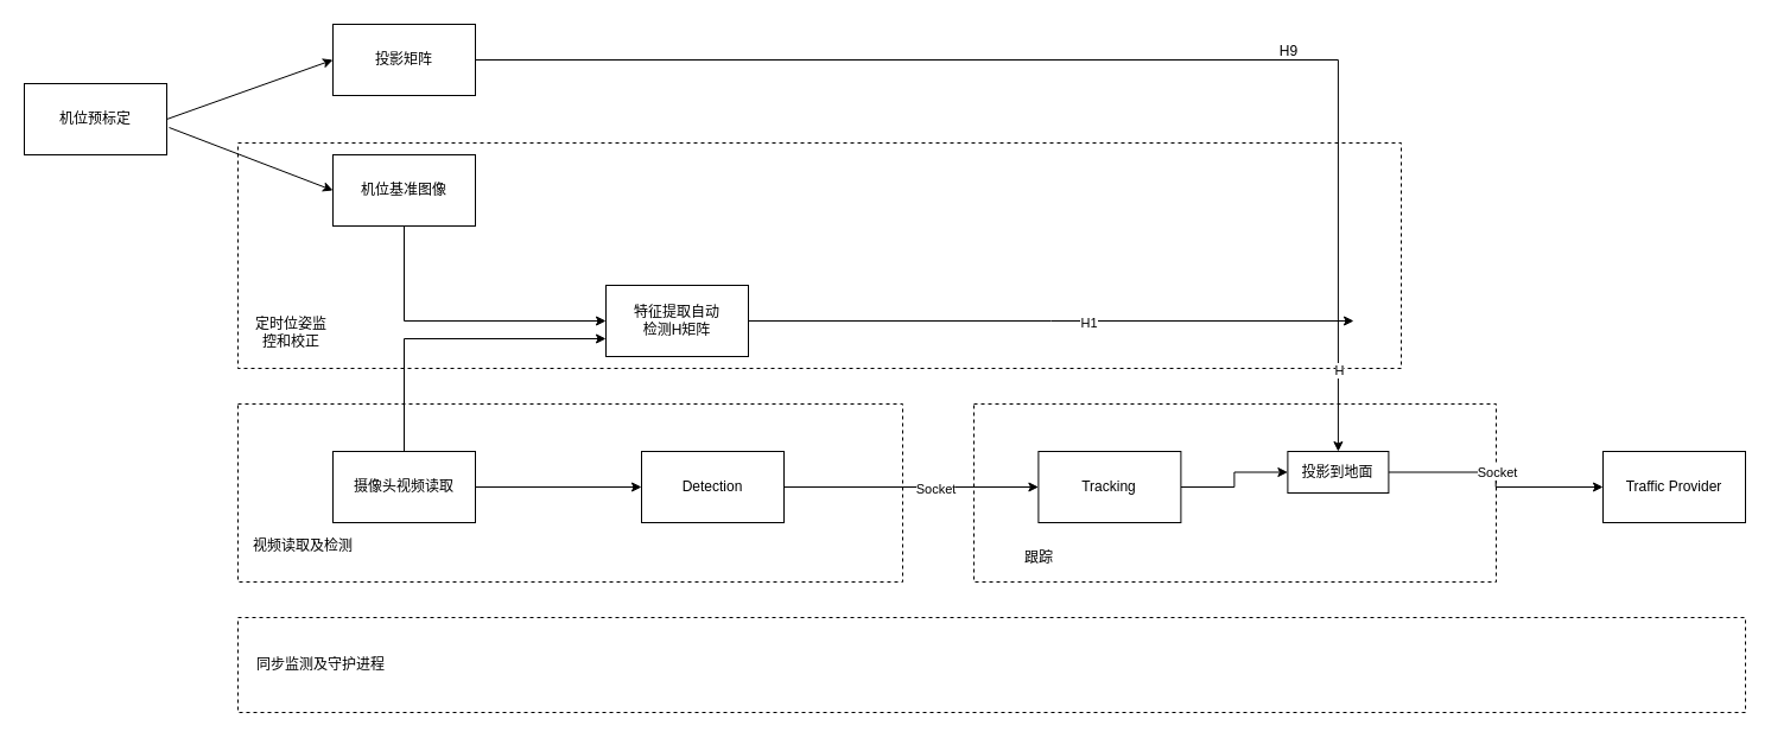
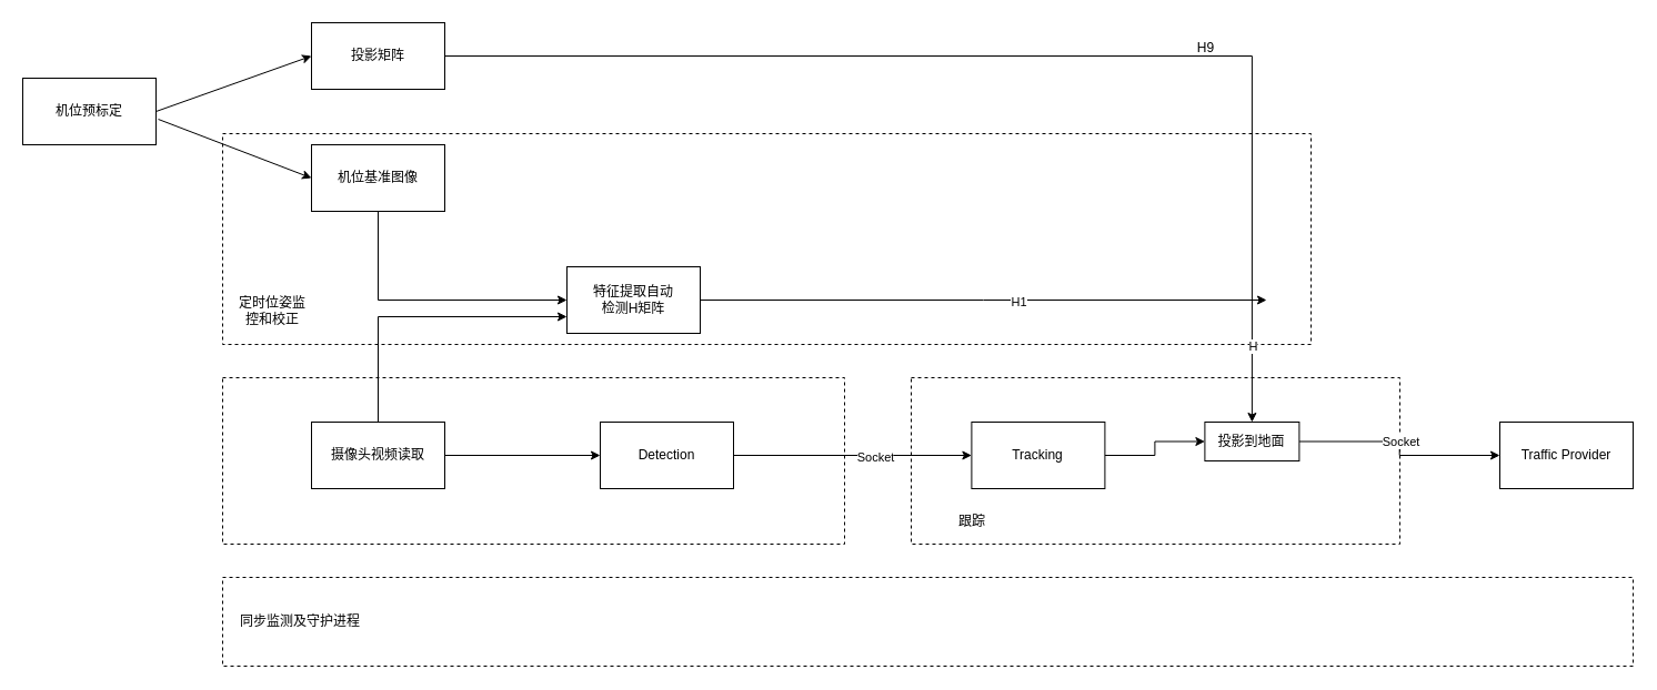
- <mxCell id="30" value="视频读取及检测" style="text;html=1;strokeColor=none;fillColor=none;align=center;verticalAlign=middle;whiteSpace=wrap;rounded=0;dashed=1;" vertex="1" parent="1"><mxGeometry x="210" y="450" width="90" height="20" as="geometry" /></mxCell>
